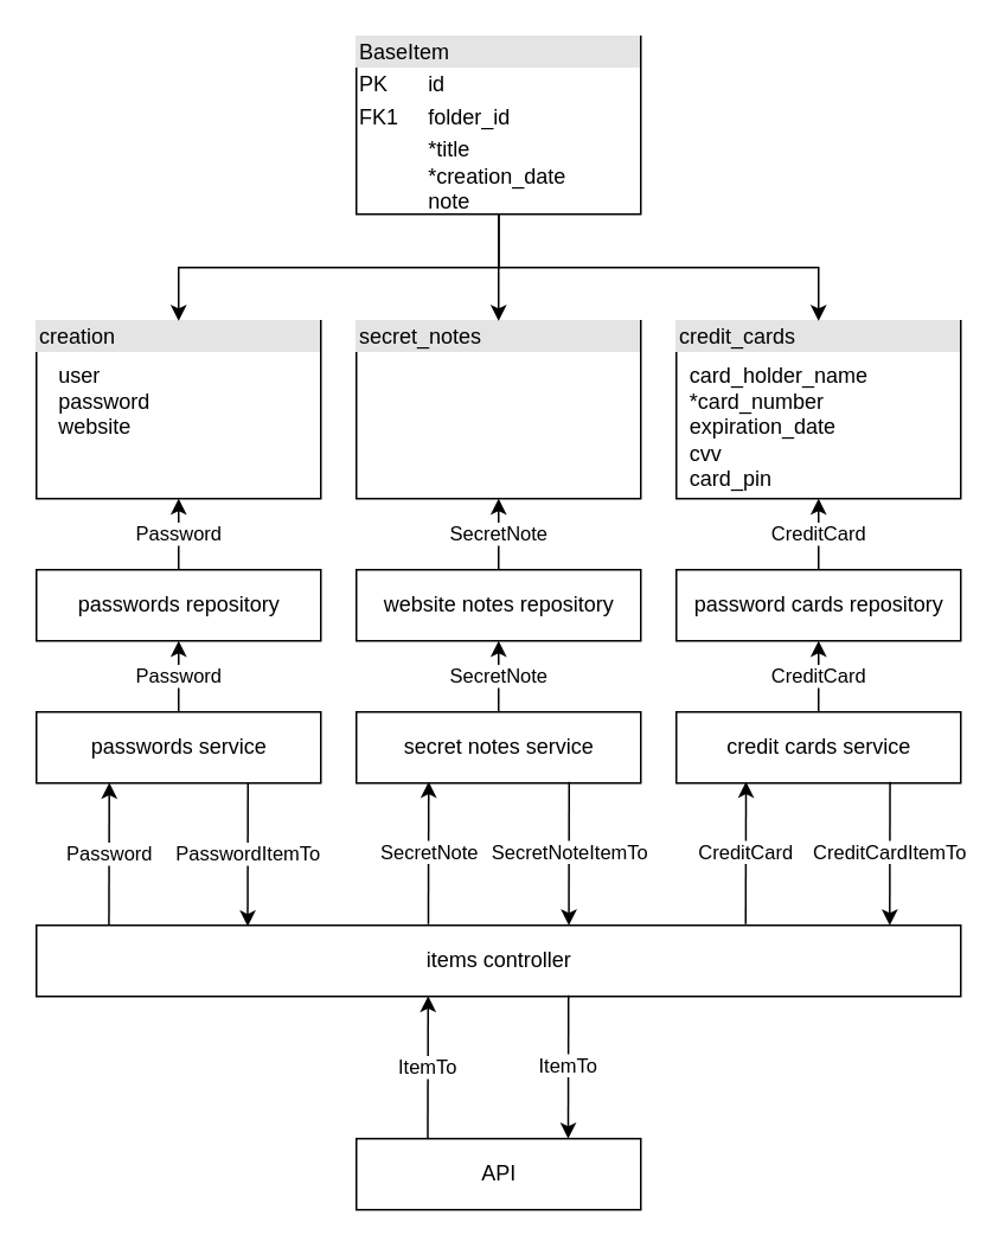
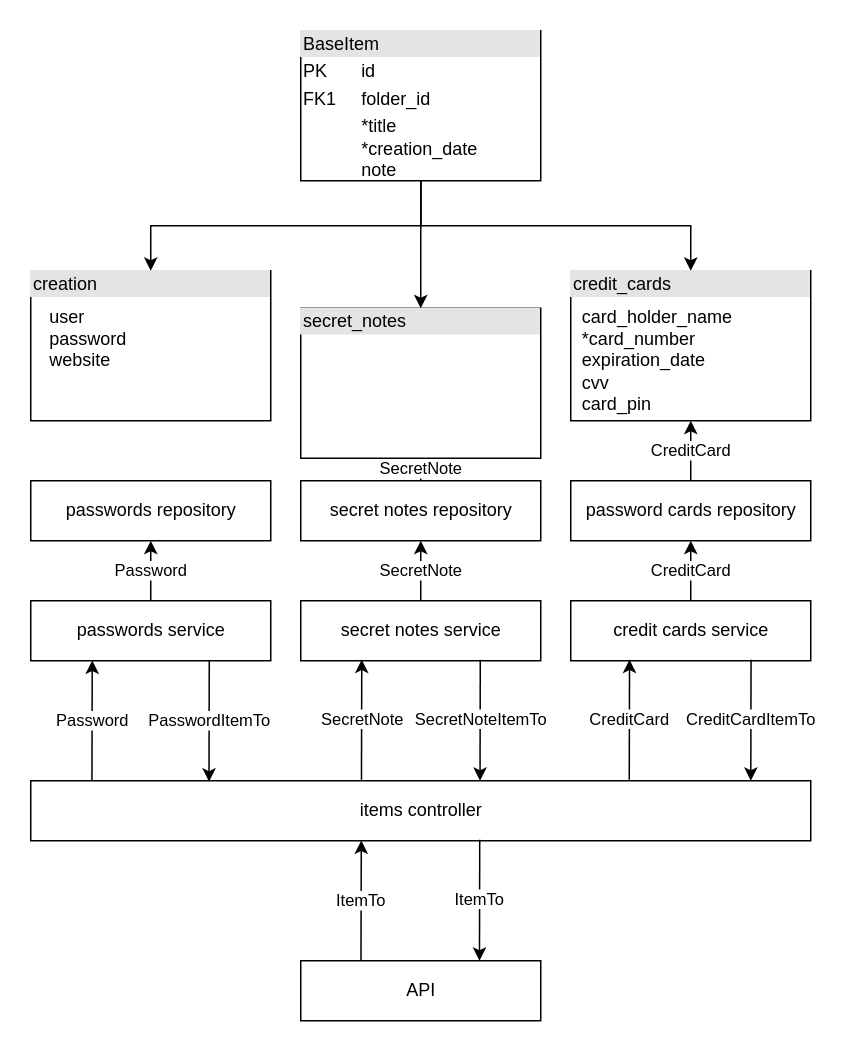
- <mxCell id="3" value="&lt;div style=&quot;box-sizing: border-box ; width: 100% ; background: #e4e4e4 ; padding: 2px&quot;&gt;secret_notes&lt;/div&gt;" style="verticalAlign=top;align=left;overflow=fill;html=1;" vertex="1" parent="1"><mxGeometry x="200" y="180" width="160" height="100" as="geometry" /></mxCell>
+ <mxCell id="3" value="&lt;div style=&quot;box-sizing: border-box ; width: 100% ; background: #e4e4e4 ; padding: 2px&quot;&gt;secret_notes&lt;/div&gt;" style="verticalAlign=top;align=left;overflow=fill;html=1;" vertex="1" parent="1"><mxGeometry x="200" y="205" width="160" height="100" as="geometry" /></mxCell>
- <mxCell id="9" value="Password" style="edgeStyle=orthogonalEdgeStyle;rounded=0;orthogonalLoop=1;jettySize=auto;html=1;exitX=0.5;exitY=0;exitDx=0;exitDy=0;entryX=0.5;entryY=1;entryDx=0;entryDy=0;" edge="1" parent="1" source="10" target="2"><mxGeometry relative="1" as="geometry" /></mxCell>
- <mxCell id="12" value="website notes repository" style="html=1;" vertex="1" parent="1"><mxGeometry x="200" y="320" width="160" height="40" as="geometry" /></mxCell>
+ <mxCell id="12" value="secret notes repository" style="html=1;" vertex="1" parent="1"><mxGeometry x="200" y="320" width="160" height="40" as="geometry" /></mxCell>
